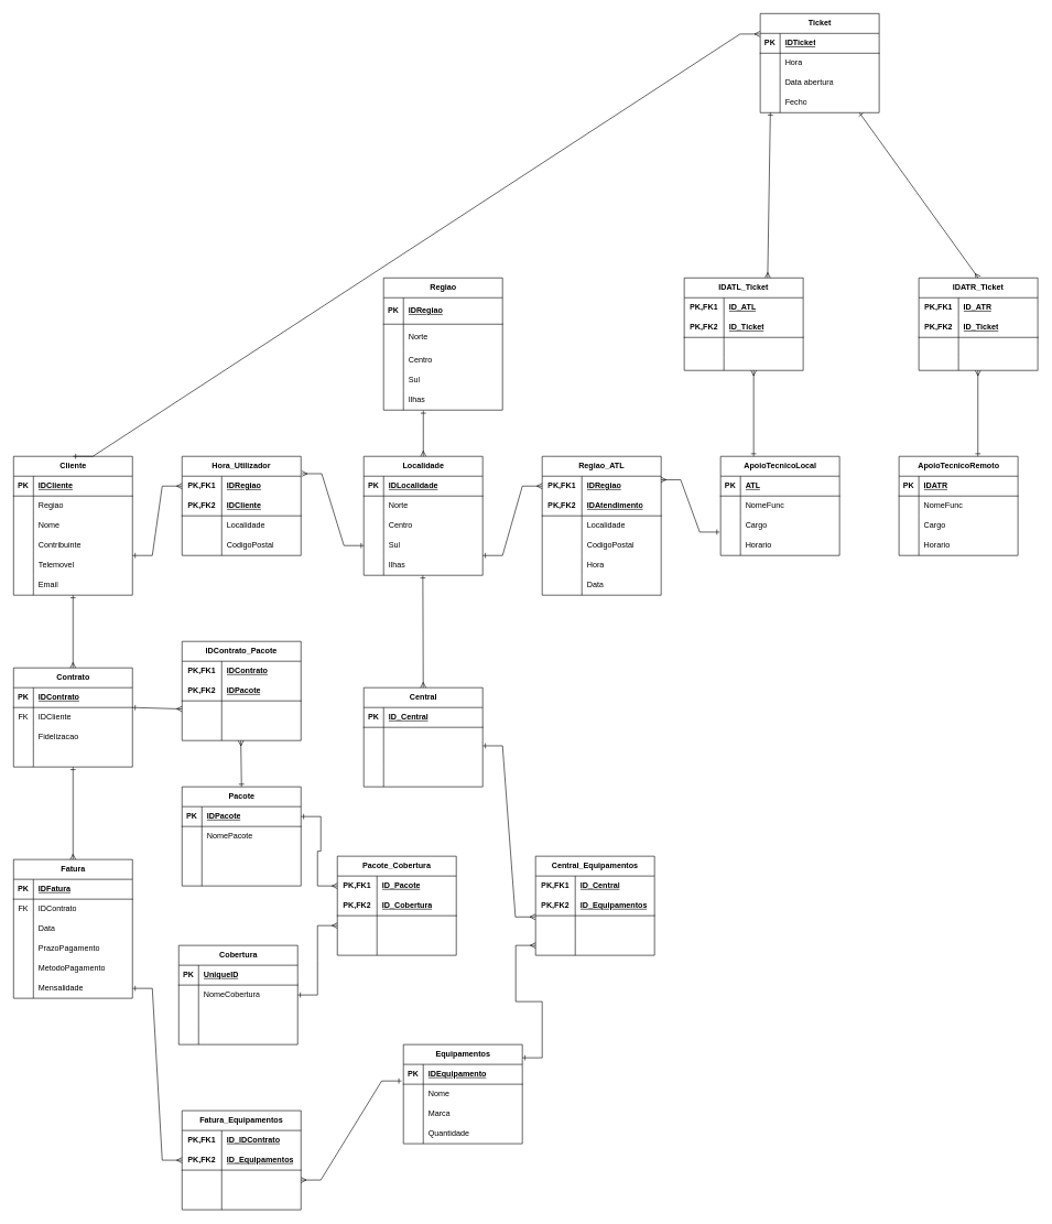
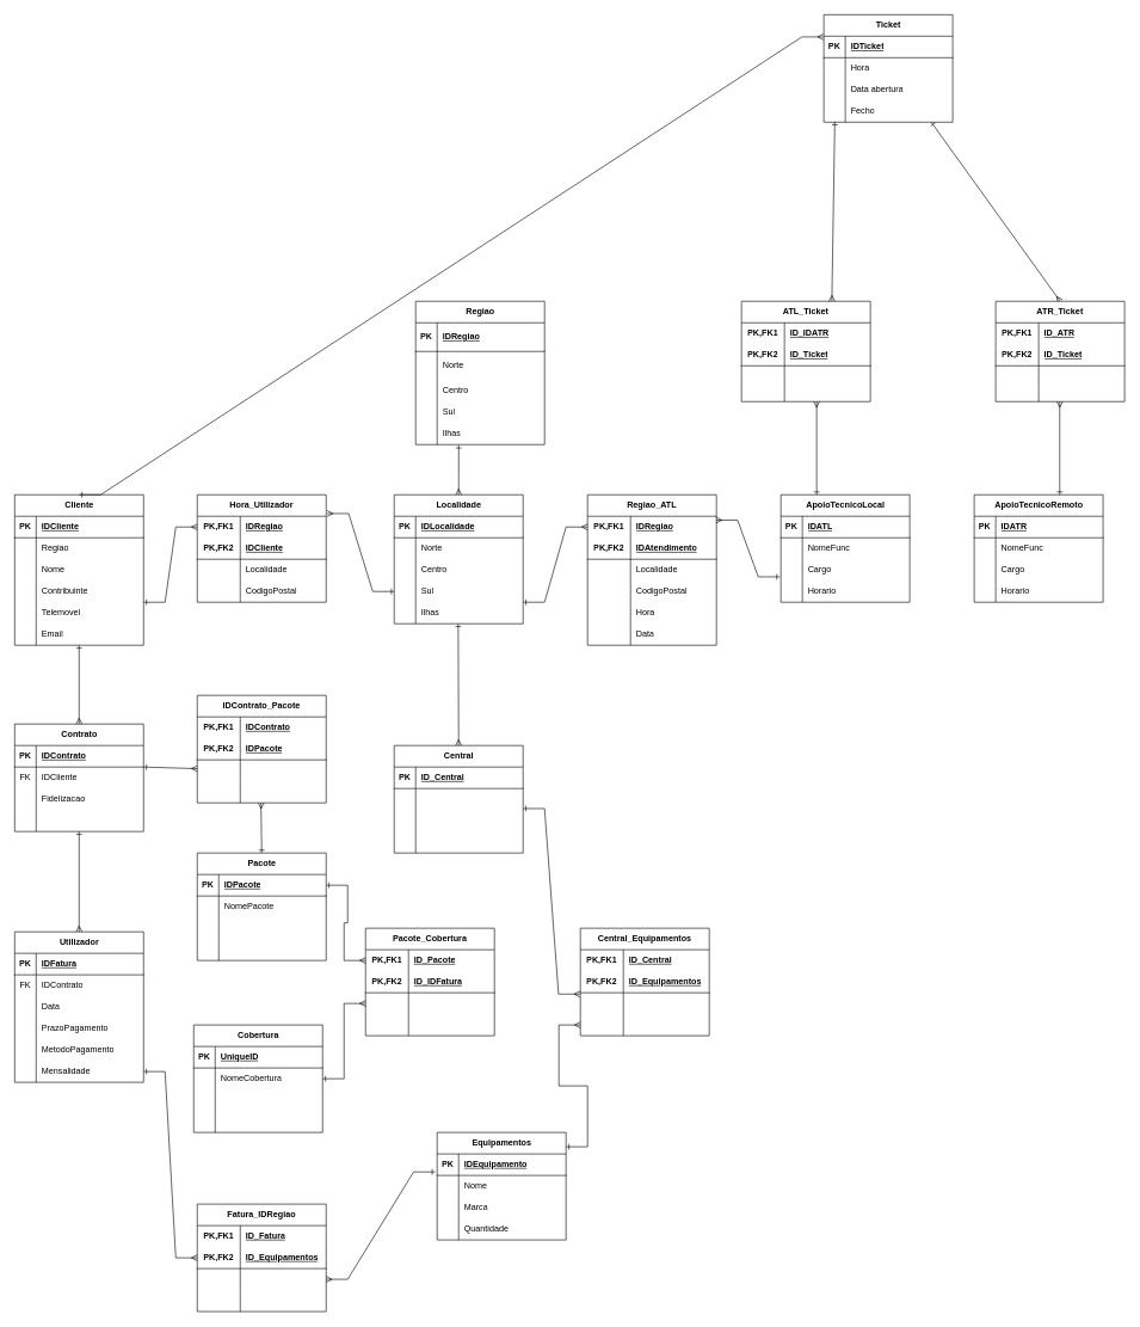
- <mxCell id="220" value="IDATL_Ticket" style="shape=table;startSize=30;container=1;collapsible=1;childLayout=tableLayout;fixedRows=1;rowLines=0;fontStyle=1;align=center;resizeLast=1;html=1;whiteSpace=wrap;" parent="1" vertex="1"><mxGeometry x="1035" y="420" width="180" height="140" as="geometry" /></mxCell>
+ <mxCell id="220" value="ATL_Ticket" style="shape=table;startSize=30;container=1;collapsible=1;childLayout=tableLayout;fixedRows=1;rowLines=0;fontStyle=1;align=center;resizeLast=1;html=1;whiteSpace=wrap;" parent="1" vertex="1"><mxGeometry x="1035" y="420" width="180" height="140" as="geometry" /></mxCell>
- <mxCell id="233" value="IDATR_Ticket" style="shape=table;startSize=30;container=1;collapsible=1;childLayout=tableLayout;fixedRows=1;rowLines=0;fontStyle=1;align=center;resizeLast=1;html=1;whiteSpace=wrap;" parent="1" vertex="1"><mxGeometry x="1390" y="420" width="180" height="140" as="geometry" /></mxCell>
+ <mxCell id="233" value="ATR_Ticket" style="shape=table;startSize=30;container=1;collapsible=1;childLayout=tableLayout;fixedRows=1;rowLines=0;fontStyle=1;align=center;resizeLast=1;html=1;whiteSpace=wrap;" parent="1" vertex="1"><mxGeometry x="1390" y="420" width="180" height="140" as="geometry" /></mxCell>
- <mxCell id="223" value="ID_ATL" style="shape=partialRectangle;connectable=0;fillColor=none;top=0;left=0;bottom=0;right=0;align=left;spacingLeft=6;fontStyle=5;overflow=hidden;html=1;whiteSpace=wrap;" parent="221" vertex="1"><mxGeometry x="60" width="120" height="30" as="geometry"><mxRectangle width="120" height="30" as="alternateBounds" /></mxGeometry></mxCell>
+ <mxCell id="223" value="ID_IDATR" style="shape=partialRectangle;connectable=0;fillColor=none;top=0;left=0;bottom=0;right=0;align=left;spacingLeft=6;fontStyle=5;overflow=hidden;html=1;whiteSpace=wrap;" parent="221" vertex="1"><mxGeometry x="60" width="120" height="30" as="geometry"><mxRectangle width="120" height="30" as="alternateBounds" /></mxGeometry></mxCell>
- <mxCell id="50" value="ATL" style="shape=partialRectangle;connectable=0;fillColor=none;top=0;left=0;bottom=0;right=0;align=left;spacingLeft=6;fontStyle=5;overflow=hidden;whiteSpace=wrap;html=1;" parent="48" vertex="1"><mxGeometry x="30" width="150" height="30" as="geometry"><mxRectangle width="150" height="30" as="alternateBounds" /></mxGeometry></mxCell>
+ <mxCell id="50" value="IDATL" style="shape=partialRectangle;connectable=0;fillColor=none;top=0;left=0;bottom=0;right=0;align=left;spacingLeft=6;fontStyle=5;overflow=hidden;whiteSpace=wrap;html=1;" parent="48" vertex="1"><mxGeometry x="30" width="150" height="30" as="geometry"><mxRectangle width="150" height="30" as="alternateBounds" /></mxGeometry></mxCell>
- <mxCell id="161" value="Fatura" style="shape=table;startSize=30;container=1;collapsible=1;childLayout=tableLayout;fixedRows=1;rowLines=0;fontStyle=1;align=center;resizeLast=1;html=1;" parent="1" vertex="1"><mxGeometry x="20" y="1300" width="180" height="210" as="geometry" /></mxCell>
+ <mxCell id="161" value="Utilizador" style="shape=table;startSize=30;container=1;collapsible=1;childLayout=tableLayout;fixedRows=1;rowLines=0;fontStyle=1;align=center;resizeLast=1;html=1;" parent="1" vertex="1"><mxGeometry x="20" y="1300" width="180" height="210" as="geometry" /></mxCell>
- <mxCell id="272" value="ID_Cobertura" style="shape=partialRectangle;connectable=0;fillColor=none;top=0;left=0;bottom=0;right=0;align=left;spacingLeft=6;fontStyle=5;overflow=hidden;html=1;whiteSpace=wrap;" parent="270" vertex="1"><mxGeometry x="60" width="120" height="30" as="geometry"><mxRectangle width="120" height="30" as="alternateBounds" /></mxGeometry></mxCell>
+ <mxCell id="272" value="ID_IDFatura" style="shape=partialRectangle;connectable=0;fillColor=none;top=0;left=0;bottom=0;right=0;align=left;spacingLeft=6;fontStyle=5;overflow=hidden;html=1;whiteSpace=wrap;" parent="270" vertex="1"><mxGeometry x="60" width="120" height="30" as="geometry"><mxRectangle width="120" height="30" as="alternateBounds" /></mxGeometry></mxCell>
- <mxCell id="207" value="Fatura_Equipamentos" style="shape=table;startSize=30;container=1;collapsible=1;childLayout=tableLayout;fixedRows=1;rowLines=0;fontStyle=1;align=center;resizeLast=1;html=1;whiteSpace=wrap;" parent="1" vertex="1"><mxGeometry x="275" y="1680" width="180" height="150" as="geometry" /></mxCell>
+ <mxCell id="207" value="Fatura_IDRegiao" style="shape=table;startSize=30;container=1;collapsible=1;childLayout=tableLayout;fixedRows=1;rowLines=0;fontStyle=1;align=center;resizeLast=1;html=1;whiteSpace=wrap;" parent="1" vertex="1"><mxGeometry x="275" y="1680" width="180" height="150" as="geometry" /></mxCell>
- <mxCell id="210" value="ID_IDContrato" style="shape=partialRectangle;connectable=0;fillColor=none;top=0;left=0;bottom=0;right=0;align=left;spacingLeft=6;fontStyle=5;overflow=hidden;html=1;whiteSpace=wrap;" parent="208" vertex="1"><mxGeometry x="60" width="120" height="30" as="geometry"><mxRectangle width="120" height="30" as="alternateBounds" /></mxGeometry></mxCell>
+ <mxCell id="210" value="ID_Fatura" style="shape=partialRectangle;connectable=0;fillColor=none;top=0;left=0;bottom=0;right=0;align=left;spacingLeft=6;fontStyle=5;overflow=hidden;html=1;whiteSpace=wrap;" parent="208" vertex="1"><mxGeometry x="60" width="120" height="30" as="geometry"><mxRectangle width="120" height="30" as="alternateBounds" /></mxGeometry></mxCell>
